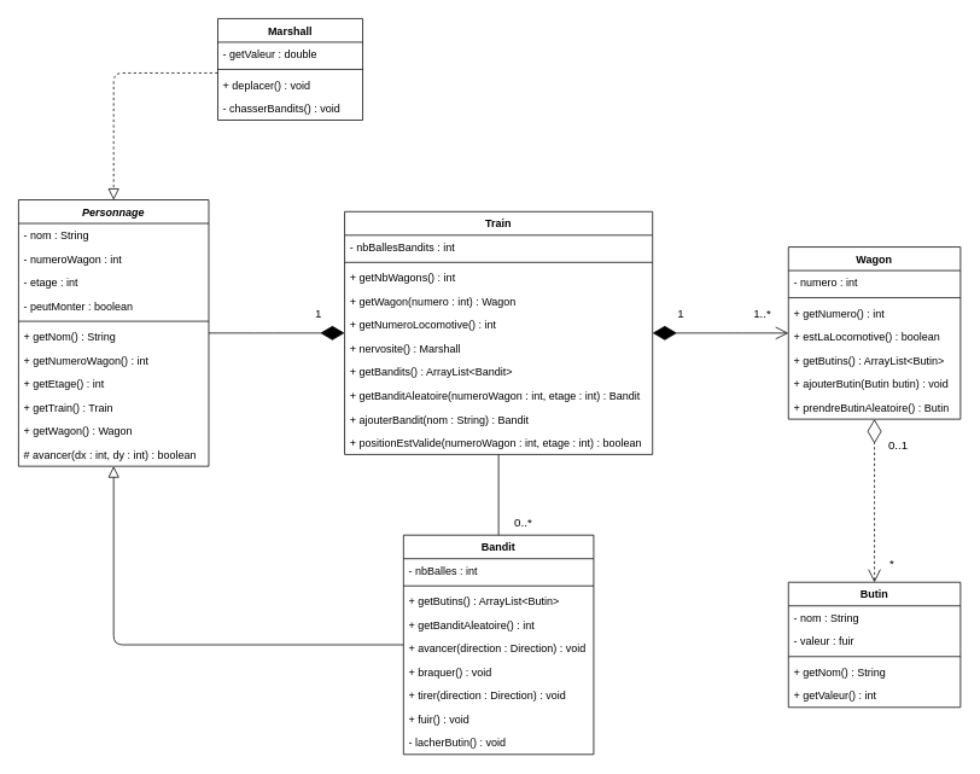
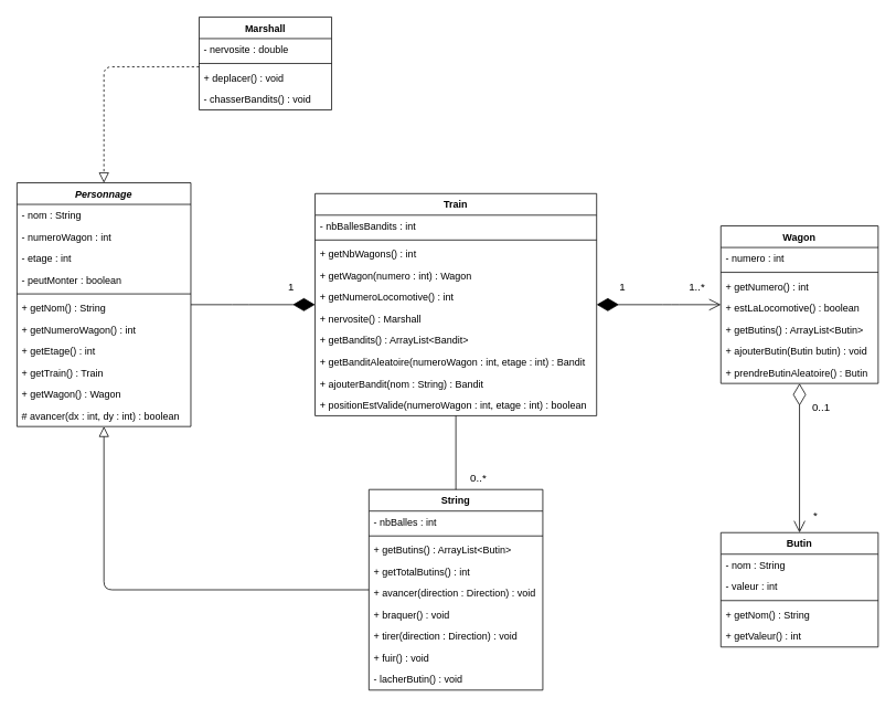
- <mxCell id="15" value="- getValeur : double" style="text;align=left;verticalAlign=top;spacingLeft=4;spacingRight=4;overflow=hidden;rotatable=0;points=[[0,0.5],[1,0.5]];portConstraint=eastwest;rounded=0;shadow=0;html=0;" parent="14" vertex="1"><mxGeometry y="26" width="160" height="26" as="geometry" /></mxCell>
+ <mxCell id="15" value="- nervosite : double" style="text;align=left;verticalAlign=top;spacingLeft=4;spacingRight=4;overflow=hidden;rotatable=0;points=[[0,0.5],[1,0.5]];portConstraint=eastwest;rounded=0;shadow=0;html=0;" parent="14" vertex="1"><mxGeometry y="26" width="160" height="26" as="geometry" /></mxCell>
- <mxCell id="58" value="" style="endArrow=diamondThin;endFill=0;endSize=24;html=1;fontSize=13;edgeStyle=orthogonalEdgeStyle;startArrow=open;startFill=0;startSize=12;dashed=1;" parent="1" source="42" target="48" edge="1"><mxGeometry width="160" relative="1" as="geometry"><mxPoint x="490" y="590" as="sourcePoint" /><mxPoint x="650" y="590" as="targetPoint" /></mxGeometry></mxCell>
+ <mxCell id="58" value="" style="endArrow=diamondThin;endFill=0;endSize=24;html=1;fontSize=13;edgeStyle=orthogonalEdgeStyle;startArrow=open;startFill=0;startSize=12;" parent="1" source="42" target="48" edge="1"><mxGeometry width="160" relative="1" as="geometry"><mxPoint x="490" y="590" as="sourcePoint" /><mxPoint x="650" y="590" as="targetPoint" /></mxGeometry></mxCell>
- <mxCell id="20" value="Bandit" style="swimlane;fontStyle=1;align=center;verticalAlign=top;childLayout=stackLayout;horizontal=1;startSize=26;horizontalStack=0;resizeParent=1;resizeLast=0;collapsible=1;marginBottom=0;rounded=0;shadow=0;strokeWidth=1;" parent="1" vertex="1"><mxGeometry x="445" y="590" width="210" height="242" as="geometry"><mxRectangle x="340" y="380" width="170" height="26" as="alternateBounds" /></mxGeometry></mxCell>
+ <mxCell id="20" value="String" style="swimlane;fontStyle=1;align=center;verticalAlign=top;childLayout=stackLayout;horizontal=1;startSize=26;horizontalStack=0;resizeParent=1;resizeLast=0;collapsible=1;marginBottom=0;rounded=0;shadow=0;strokeWidth=1;" parent="1" vertex="1"><mxGeometry x="445" y="590" width="210" height="242" as="geometry"><mxRectangle x="340" y="380" width="170" height="26" as="alternateBounds" /></mxGeometry></mxCell>
- <mxCell id="24" value="+ getBanditAleatoire() : int" style="text;strokeColor=none;fillColor=none;align=left;verticalAlign=top;spacingLeft=4;spacingRight=4;overflow=hidden;rotatable=0;points=[[0,0.5],[1,0.5]];portConstraint=eastwest;" parent="20" vertex="1"><mxGeometry y="86" width="210" height="26" as="geometry" /></mxCell>
+ <mxCell id="24" value="+ getTotalButins() : int" style="text;strokeColor=none;fillColor=none;align=left;verticalAlign=top;spacingLeft=4;spacingRight=4;overflow=hidden;rotatable=0;points=[[0,0.5],[1,0.5]];portConstraint=eastwest;" parent="20" vertex="1"><mxGeometry y="86" width="210" height="26" as="geometry" /></mxCell>
- <mxCell id="44" value="- valeur : fuir" style="text;strokeColor=none;fillColor=none;align=left;verticalAlign=top;spacingLeft=4;spacingRight=4;overflow=hidden;rotatable=0;points=[[0,0.5],[1,0.5]];portConstraint=eastwest;" parent="42" vertex="1"><mxGeometry y="52" width="190" height="26" as="geometry" /></mxCell>
+ <mxCell id="44" value="- valeur : int" style="text;strokeColor=none;fillColor=none;align=left;verticalAlign=top;spacingLeft=4;spacingRight=4;overflow=hidden;rotatable=0;points=[[0,0.5],[1,0.5]];portConstraint=eastwest;" parent="42" vertex="1"><mxGeometry y="52" width="190" height="26" as="geometry" /></mxCell>
